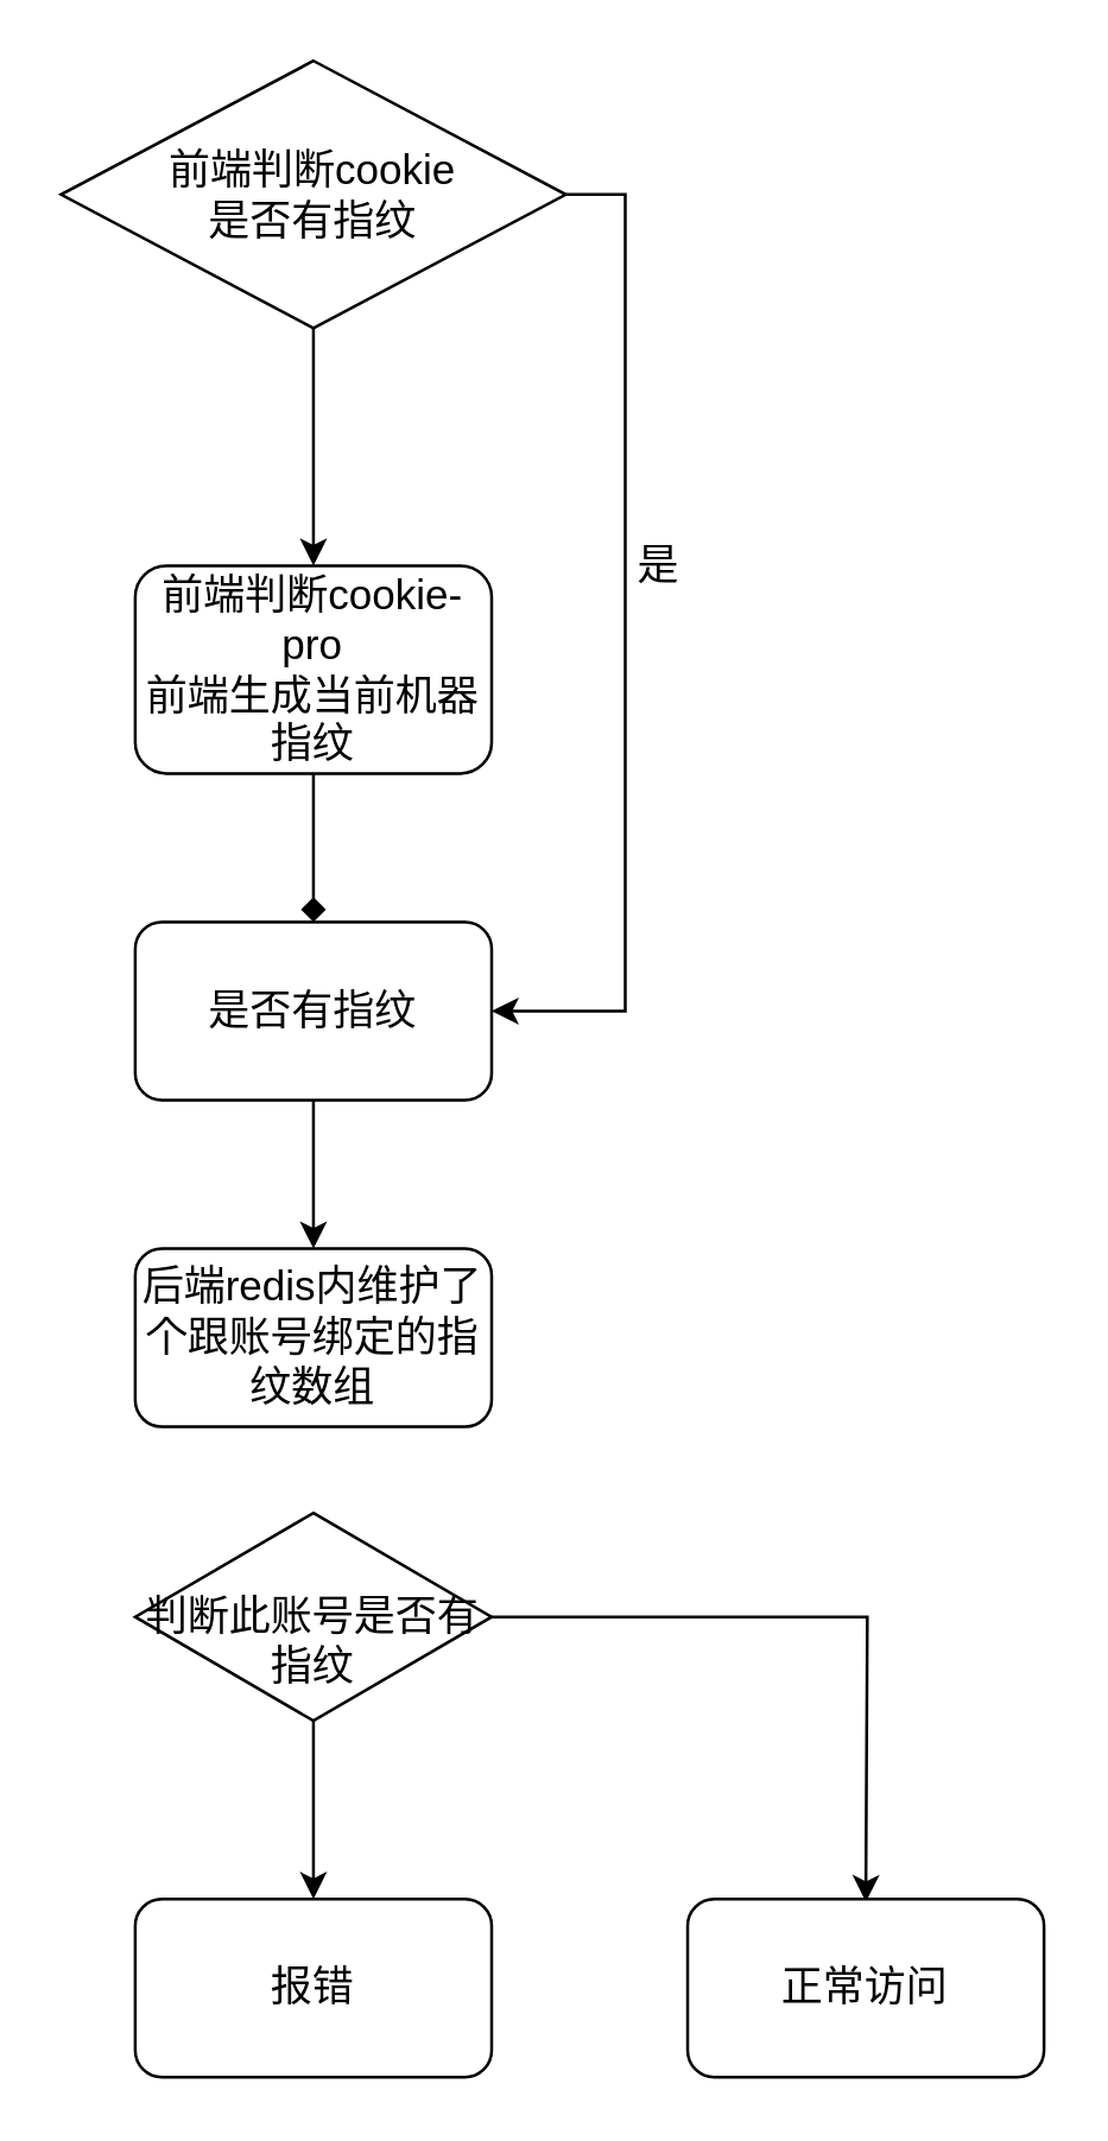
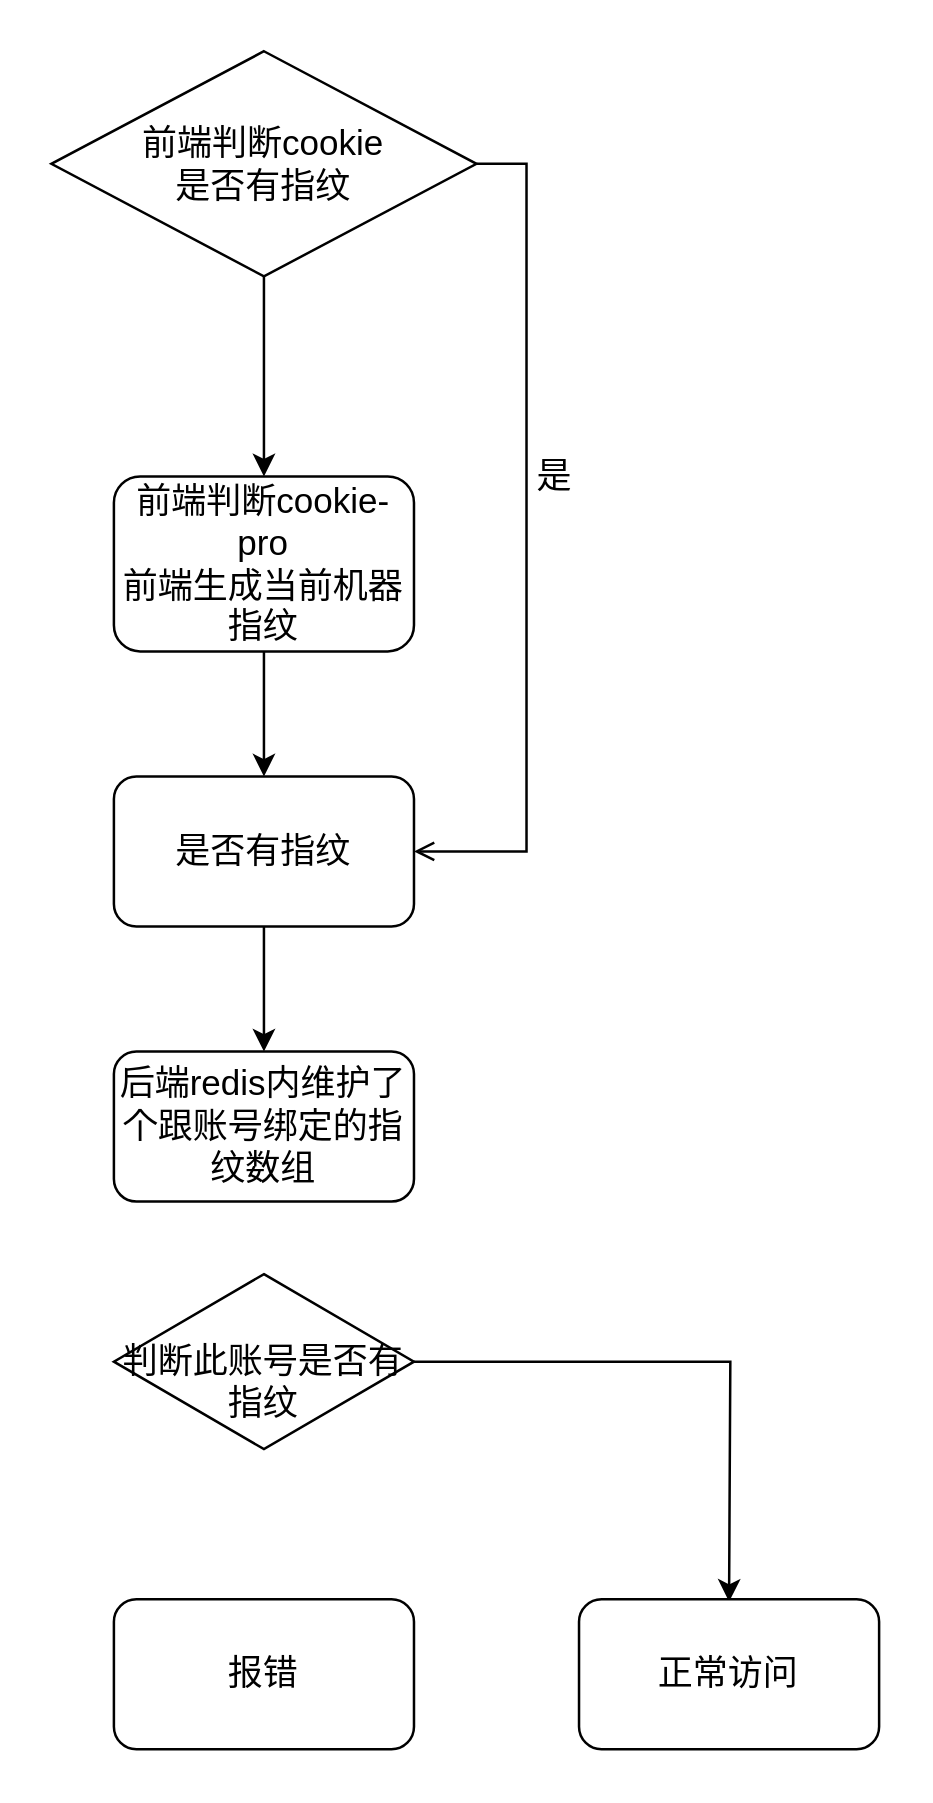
- <mxCell id="2" value="" style="edgeStyle=orthogonalEdgeStyle;rounded=0;orthogonalLoop=1;jettySize=auto;html=1;fontSize=14;endArrow=diamond;" parent="1" source="3" target="8" edge="1"><mxGeometry relative="1" as="geometry" /></mxCell>
+ <mxCell id="2" value="" style="edgeStyle=orthogonalEdgeStyle;rounded=0;orthogonalLoop=1;jettySize=auto;html=1;fontSize=14;" parent="1" source="3" target="8" edge="1"><mxGeometry relative="1" as="geometry" /></mxCell>
- <mxCell id="5" style="edgeStyle=orthogonalEdgeStyle;rounded=0;orthogonalLoop=1;jettySize=auto;html=1;exitX=1;exitY=0.5;exitDx=0;exitDy=0;entryX=1;entryY=0.5;entryDx=0;entryDy=0;fontSize=14;" parent="1" source="6" target="8" edge="1"><mxGeometry relative="1" as="geometry" /></mxCell>
+ <mxCell id="5" style="edgeStyle=orthogonalEdgeStyle;rounded=0;orthogonalLoop=1;jettySize=auto;html=1;exitX=1;exitY=0.5;exitDx=0;exitDy=0;entryX=1;entryY=0.5;entryDx=0;entryDy=0;fontSize=14;endArrow=open;" parent="1" source="6" target="8" edge="1"><mxGeometry relative="1" as="geometry" /></mxCell>
- <mxCell id="9" value="" style="edgeStyle=orthogonalEdgeStyle;rounded=0;orthogonalLoop=1;jettySize=auto;html=1;fontSize=14;" parent="1" source="11" target="12" edge="1"><mxGeometry relative="1" as="geometry" /></mxCell>
